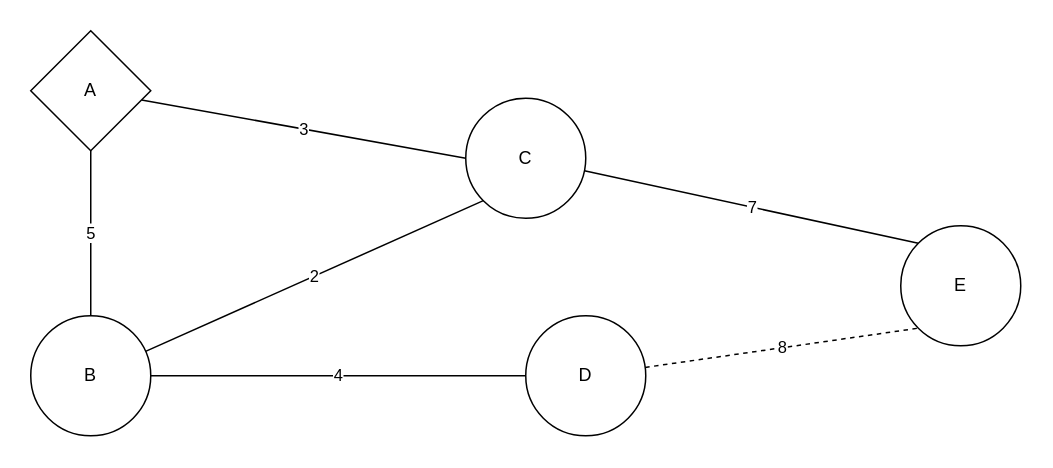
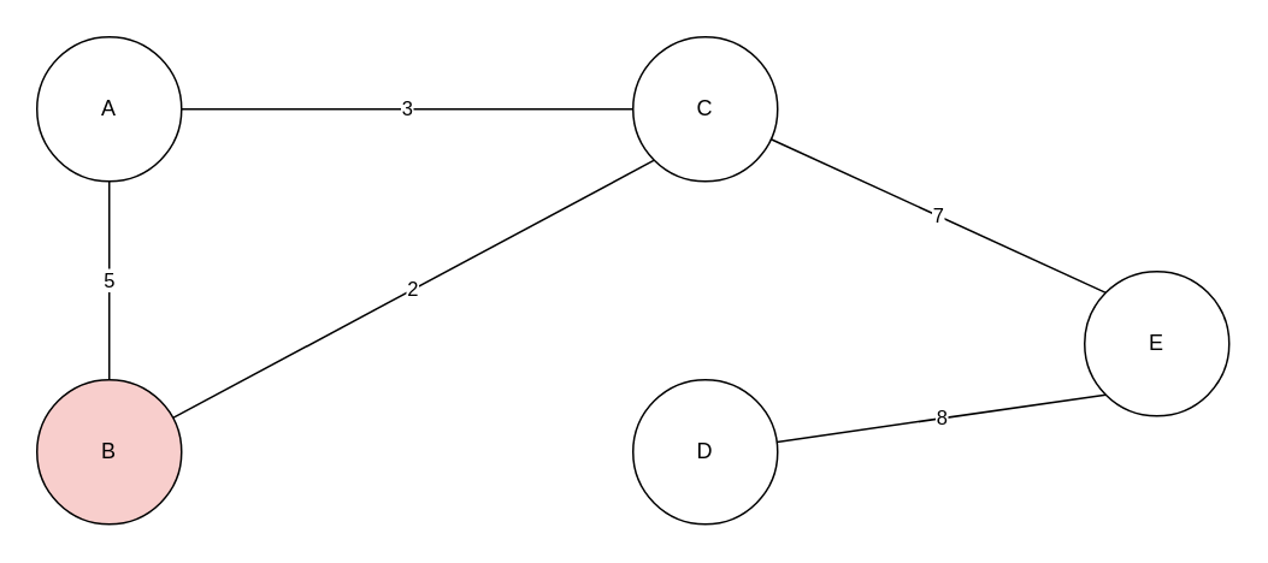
- <mxCell id="4" value="A" style="rhombus;whiteSpace=wrap;html=1;aspect=fixed;" parent="1" vertex="1"><mxGeometry x="20" y="20" width="80" height="80" as="geometry" /></mxCell>
+ <mxCell id="4" value="A" style="ellipse;whiteSpace=wrap;html=1;aspect=fixed;" parent="1" vertex="1"><mxGeometry x="20" y="20" width="80" height="80" as="geometry" /></mxCell>
- <mxCell id="6" value="C" style="ellipse;whiteSpace=wrap;html=1;aspect=fixed;" parent="1" vertex="1"><mxGeometry x="310" y="65" width="80" height="80" as="geometry" /></mxCell>
+ <mxCell id="6" value="C" style="ellipse;whiteSpace=wrap;html=1;aspect=fixed;" parent="1" vertex="1"><mxGeometry x="350" y="20" width="80" height="80" as="geometry" /></mxCell>
- <mxCell id="11" value="8" style="edgeStyle=none;html=1;entryX=0;entryY=1;entryDx=0;entryDy=0;endArrow=none;endFill=0;dashed=1;" parent="1" source="12" target="7" edge="1"><mxGeometry relative="1" as="geometry" /></mxCell>
+ <mxCell id="11" value="8" style="edgeStyle=none;html=1;entryX=0;entryY=1;entryDx=0;entryDy=0;endArrow=none;endFill=0;" parent="1" source="12" target="7" edge="1"><mxGeometry relative="1" as="geometry" /></mxCell>
- <mxCell id="10" value="B" style="ellipse;whiteSpace=wrap;html=1;aspect=fixed;" parent="1" vertex="1"><mxGeometry x="20" y="210" width="80" height="80" as="geometry" /></mxCell>
+ <mxCell id="10" value="B" style="ellipse;whiteSpace=wrap;html=1;aspect=fixed;fillColor=#f8cecc;" parent="1" vertex="1"><mxGeometry x="20" y="210" width="80" height="80" as="geometry" /></mxCell>
- <mxCell id="8" value="4" style="edgeStyle=none;html=1;entryX=0;entryY=0.5;entryDx=0;entryDy=0;endArrow=none;endFill=0;" parent="1" source="10" target="12" edge="1"><mxGeometry relative="1" as="geometry" /></mxCell>
